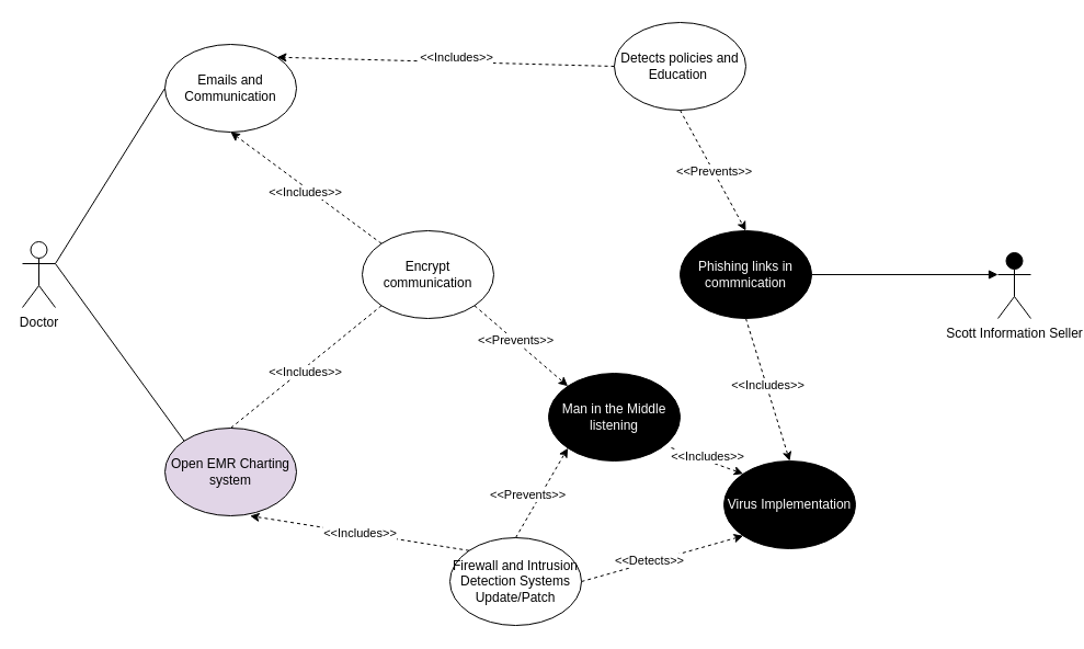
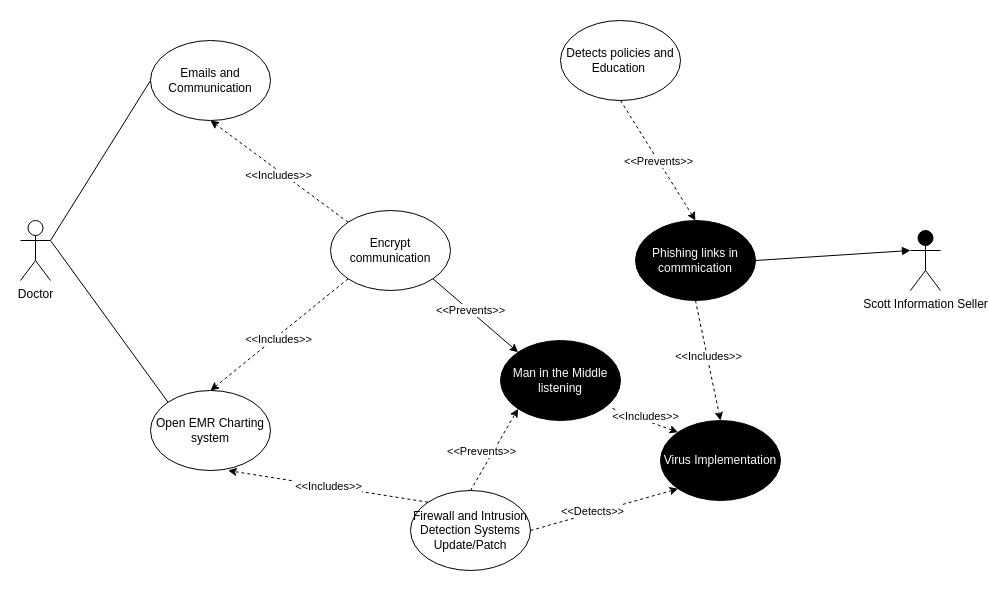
- <mxCell id="15" value="" style="endArrow=classic;html=1;rounded=0;entryX=1;entryY=0;entryDx=0;entryDy=0;exitX=0;exitY=0.5;exitDx=0;exitDy=0;dashed=1;" edge="1" parent="1" source="9" target="5"><mxGeometry relative="1" as="geometry"><mxPoint x="390" y="20" as="sourcePoint" /><mxPoint x="182" y="214" as="targetPoint" /></mxGeometry></mxCell>
- <mxCell id="16" value="&amp;lt;&amp;lt;Includes&amp;gt;&amp;gt;" style="edgeLabel;resizable=0;html=1;align=center;verticalAlign=middle;" connectable="0" vertex="1" parent="15"><mxGeometry relative="1" as="geometry"><mxPoint x="9" y="-4" as="offset" /></mxGeometry></mxCell>
- <mxCell id="4" value="Phishing links in commnication" style="ellipse;whiteSpace=wrap;html=1;fontColor=#fcfcfc;fillColor=#000000;" vertex="1" parent="1"><mxGeometry x="620" y="210" width="120" height="80" as="geometry" /></mxCell>
+ <mxCell id="4" value="Phishing links in commnication" style="ellipse;whiteSpace=wrap;html=1;fontColor=#fcfcfc;fillColor=#000000;" vertex="1" parent="1"><mxGeometry x="635" y="220" width="120" height="80" as="geometry" /></mxCell>
- <mxCell id="26" value="" style="endArrow=classic;html=1;rounded=0;entryX=0;entryY=0;entryDx=0;entryDy=0;exitX=1;exitY=1;exitDx=0;exitDy=0;dashed=1;" edge="1" parent="1" source="23" target="20"><mxGeometry relative="1" as="geometry"><mxPoint x="270" y="220" as="sourcePoint" /><mxPoint x="330" y="160" as="targetPoint" /></mxGeometry></mxCell>
+ <mxCell id="26" value="" style="endArrow=classic;html=1;rounded=0;entryX=0;entryY=0;entryDx=0;entryDy=0;exitX=1;exitY=1;exitDx=0;exitDy=0;dashed=0;" edge="1" parent="1" source="23" target="20"><mxGeometry relative="1" as="geometry"><mxPoint x="270" y="220" as="sourcePoint" /><mxPoint x="330" y="160" as="targetPoint" /></mxGeometry></mxCell>
- <mxCell id="28" value="" style="endArrow=none;html=1;rounded=0;entryX=0.5;entryY=0;entryDx=0;entryDy=0;exitX=0;exitY=1;exitDx=0;exitDy=0;dashed=1;" edge="1" parent="1" source="23" target="19"><mxGeometry relative="1" as="geometry"><mxPoint x="210" y="220" as="sourcePoint" /><mxPoint x="152" y="168" as="targetPoint" /></mxGeometry></mxCell>
+ <mxCell id="28" value="" style="endArrow=classic;html=1;rounded=0;entryX=0.5;entryY=0;entryDx=0;entryDy=0;exitX=0;exitY=1;exitDx=0;exitDy=0;dashed=1;" edge="1" parent="1" source="23" target="19"><mxGeometry relative="1" as="geometry"><mxPoint x="210" y="220" as="sourcePoint" /><mxPoint x="152" y="168" as="targetPoint" /></mxGeometry></mxCell>
- <mxCell id="19" value="Open EMR Charting system" style="ellipse;whiteSpace=wrap;html=1;fillColor=#e1d5e7;" vertex="1" parent="1"><mxGeometry x="150" y="390" width="120" height="80" as="geometry" /></mxCell>
+ <mxCell id="19" value="Open EMR Charting system" style="ellipse;whiteSpace=wrap;html=1;" vertex="1" parent="1"><mxGeometry x="150" y="390" width="120" height="80" as="geometry" /></mxCell>
